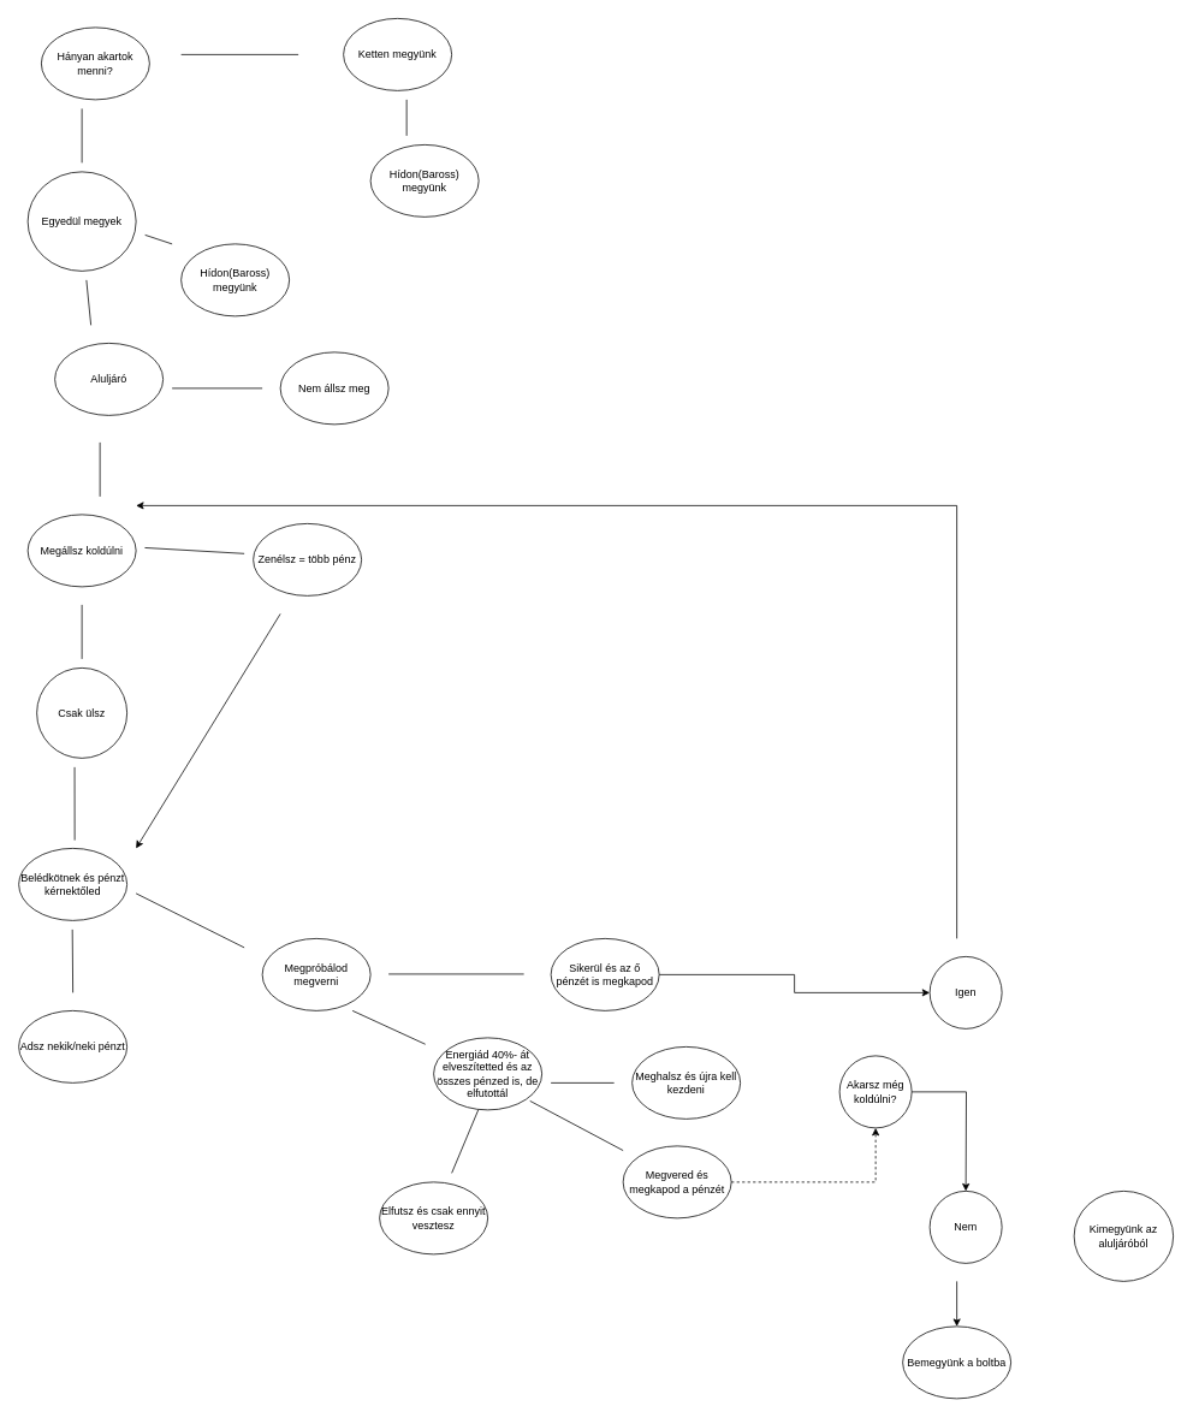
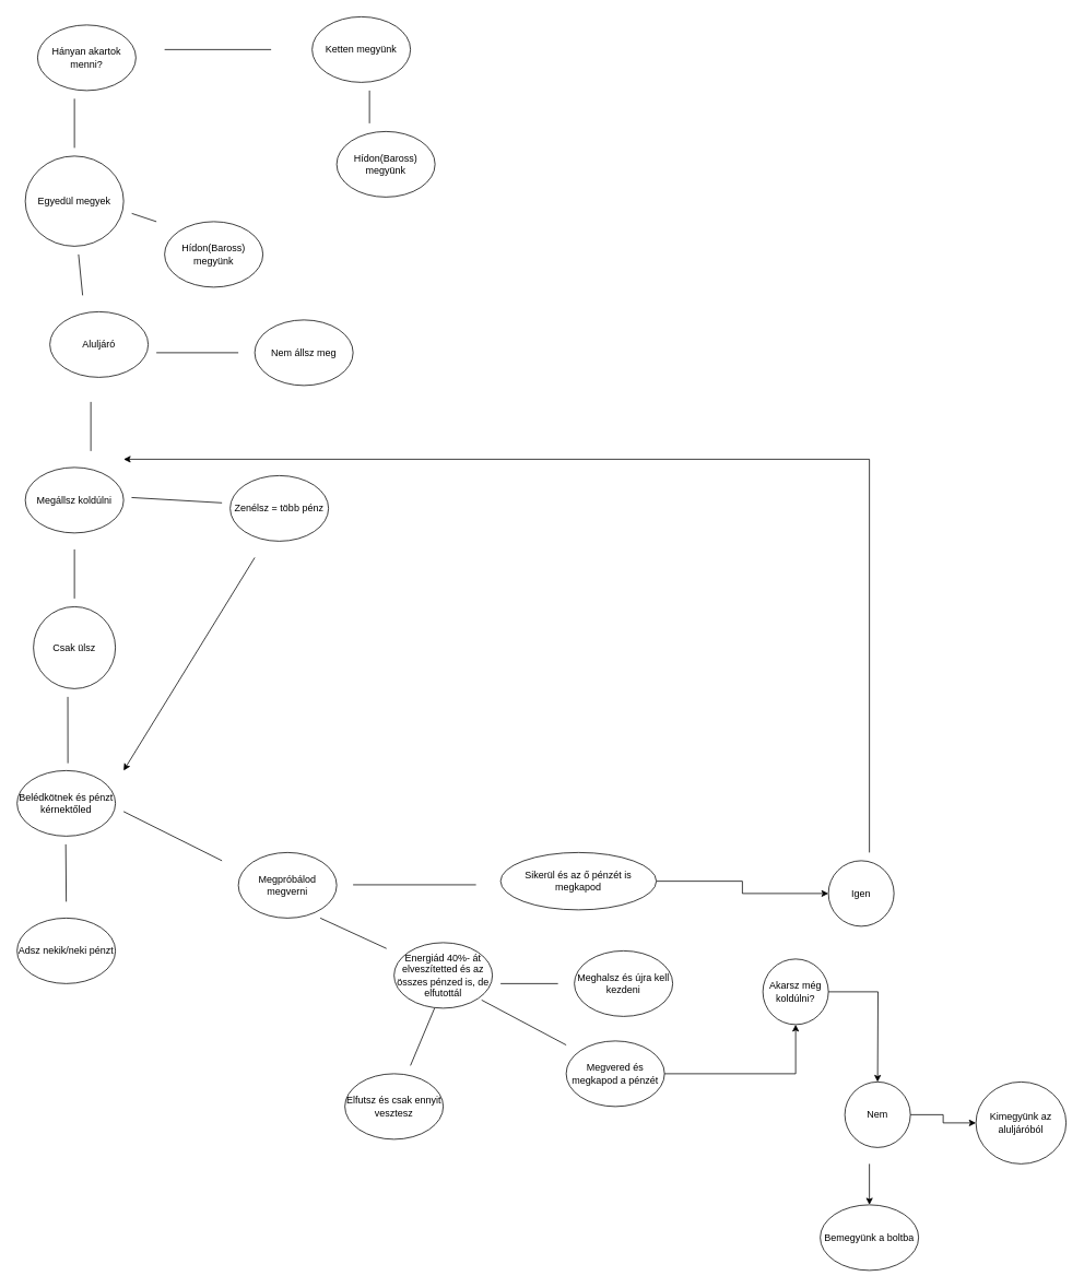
- <mxCell id="35" value="Sikerül és az ő pénzét is megkapod" style="ellipse;whiteSpace=wrap;html=1;" vertex="1" parent="1"><mxGeometry x="610" y="1040" width="120" height="80" as="geometry" /></mxCell>
+ <mxCell id="35" value="Sikerül és az ő pénzét is megkapod" style="ellipse;whiteSpace=wrap;html=1;" vertex="1" parent="1"><mxGeometry x="610" y="1040" width="190" height="70" as="geometry" /></mxCell>
- <mxCell id="41" value="Igen" style="ellipse;whiteSpace=wrap;html=1;" vertex="1" parent="1"><mxGeometry x="1030" y="1060" width="80" height="80" as="geometry" /></mxCell>
+ <mxCell id="41" value="Igen" style="ellipse;whiteSpace=wrap;html=1;" vertex="1" parent="1"><mxGeometry x="1010" y="1050" width="80" height="80" as="geometry" /></mxCell>
- <mxCell id="37" value="" style="edgeStyle=orthogonalEdgeStyle;rounded=0;orthogonalLoop=1;jettySize=auto;html=1;entryX=0.5;entryY=1;entryDx=0;entryDy=0;dashed=1;" edge="1" parent="1" source="38" target="40"><mxGeometry relative="1" as="geometry"><mxPoint x="910" y="1320" as="targetPoint" /></mxGeometry></mxCell>
+ <mxCell id="37" value="" style="edgeStyle=orthogonalEdgeStyle;rounded=0;orthogonalLoop=1;jettySize=auto;html=1;entryX=0.5;entryY=1;entryDx=0;entryDy=0;" edge="1" parent="1" source="38" target="40"><mxGeometry relative="1" as="geometry"><mxPoint x="910" y="1320" as="targetPoint" /></mxGeometry></mxCell>
+ <mxCell id="42" value="" style="edgeStyle=orthogonalEdgeStyle;rounded=0;orthogonalLoop=1;jettySize=auto;html=1;" edge="1" parent="1" source="43" target="48"><mxGeometry relative="1" as="geometry" /></mxCell>
